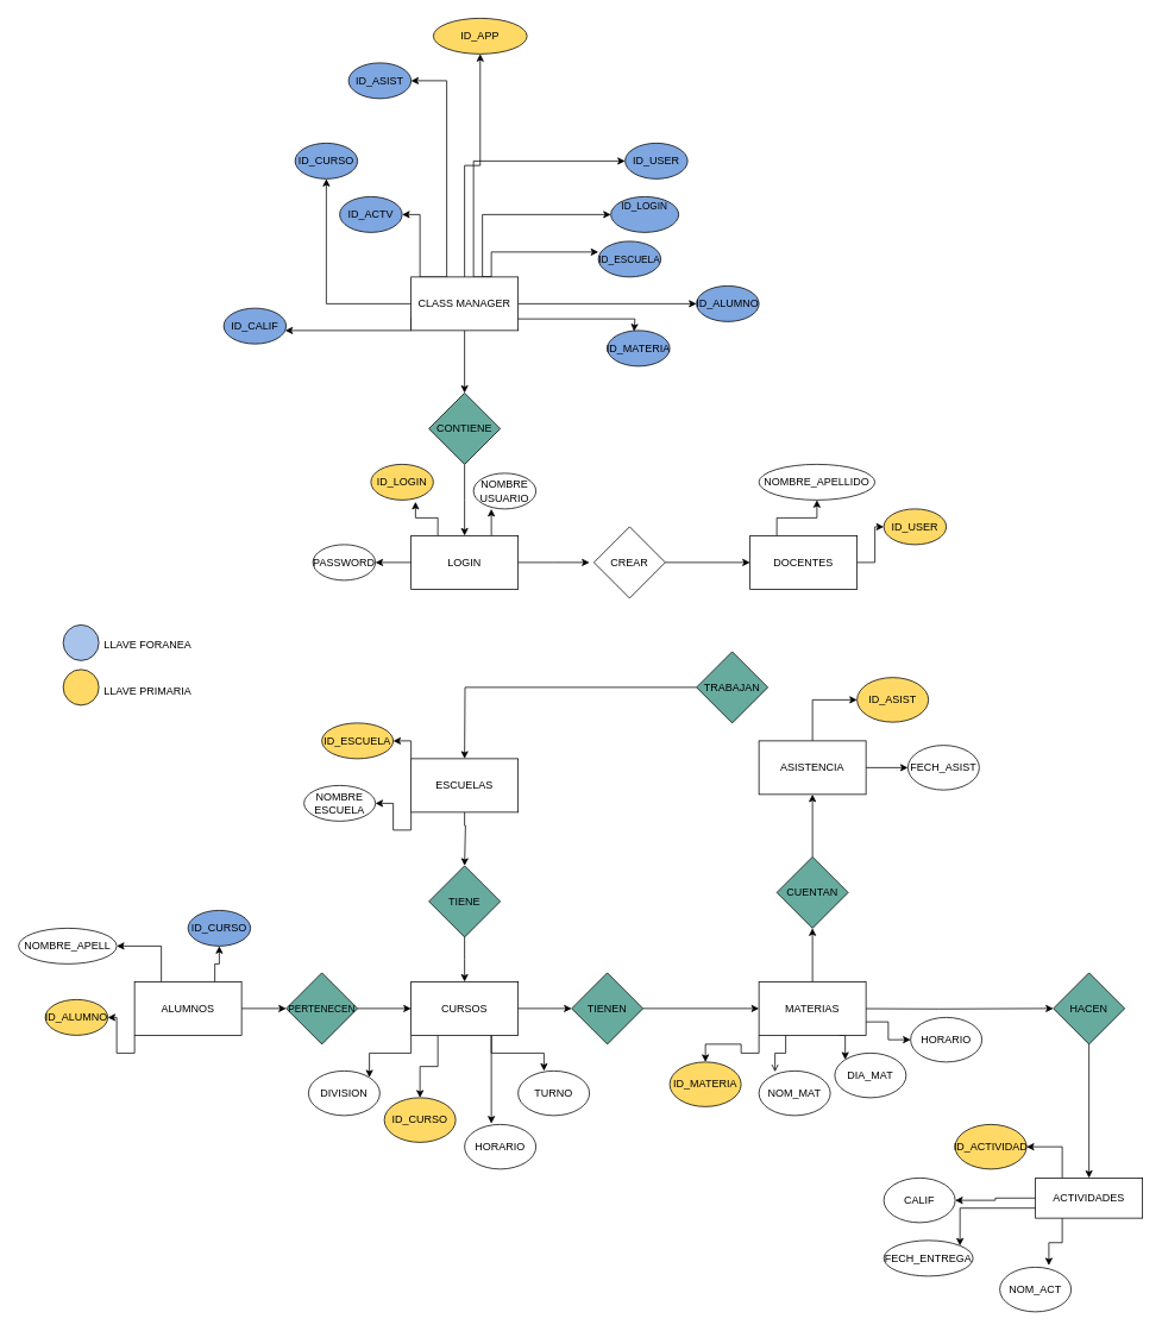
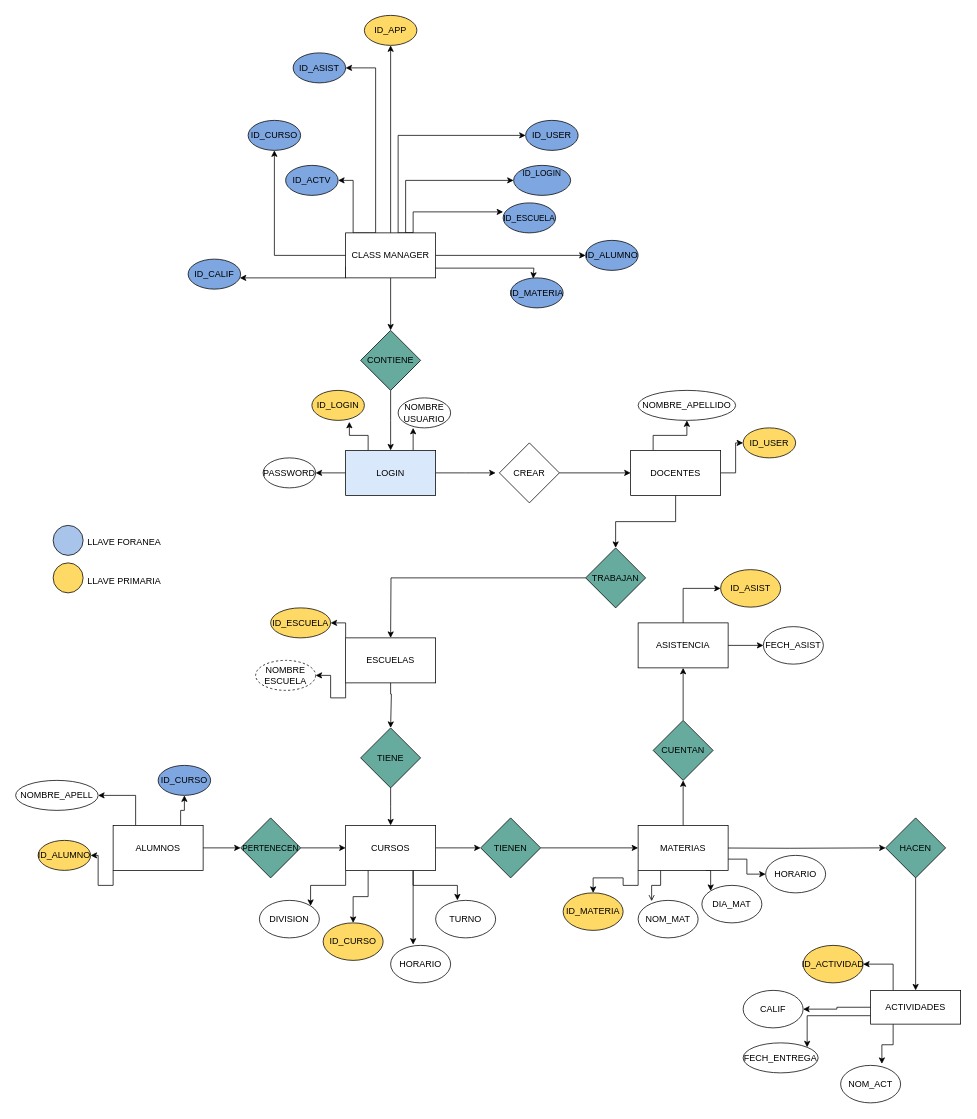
- <mxCell id="18" value="ID_APP" style="ellipse;whiteSpace=wrap;html=1;fillColor=#FFD966;" parent="1" vertex="1"><mxGeometry x="485" y="20" width="105" height="40" as="geometry" /></mxCell>
+ <mxCell id="18" value="ID_APP" style="ellipse;whiteSpace=wrap;html=1;fillColor=#FFD966;" parent="1" vertex="1"><mxGeometry x="485" y="20" width="70" height="40" as="geometry" /></mxCell>
- <mxCell id="30" value="LOGIN" style="rounded=0;whiteSpace=wrap;html=1;" parent="1" vertex="1"><mxGeometry x="460" y="600" width="120" height="60" as="geometry" /></mxCell>
+ <mxCell id="30" value="LOGIN" style="rounded=0;whiteSpace=wrap;html=1;fillColor=#dae8fc;" parent="1" vertex="1"><mxGeometry x="460" y="600" width="120" height="60" as="geometry" /></mxCell>
+ <mxCell id="78" style="edgeStyle=orthogonalEdgeStyle;rounded=0;orthogonalLoop=1;jettySize=auto;html=1;" parent="1" source="81" target="35" edge="1"><mxGeometry relative="1" as="geometry" /></mxCell>
- <mxCell id="84" value="&lt;div&gt;NOMBRE&lt;/div&gt;&lt;div&gt;ESCUELA&lt;br&gt;&lt;/div&gt;" style="ellipse;whiteSpace=wrap;html=1;" parent="1" vertex="1"><mxGeometry x="340" y="880" width="80" height="40" as="geometry" /></mxCell>
+ <mxCell id="84" value="&lt;div&gt;NOMBRE&lt;/div&gt;&lt;div&gt;ESCUELA&lt;br&gt;&lt;/div&gt;" style="ellipse;whiteSpace=wrap;html=1;dashed=1;" parent="1" vertex="1"><mxGeometry x="340" y="880" width="80" height="40" as="geometry" /></mxCell>
